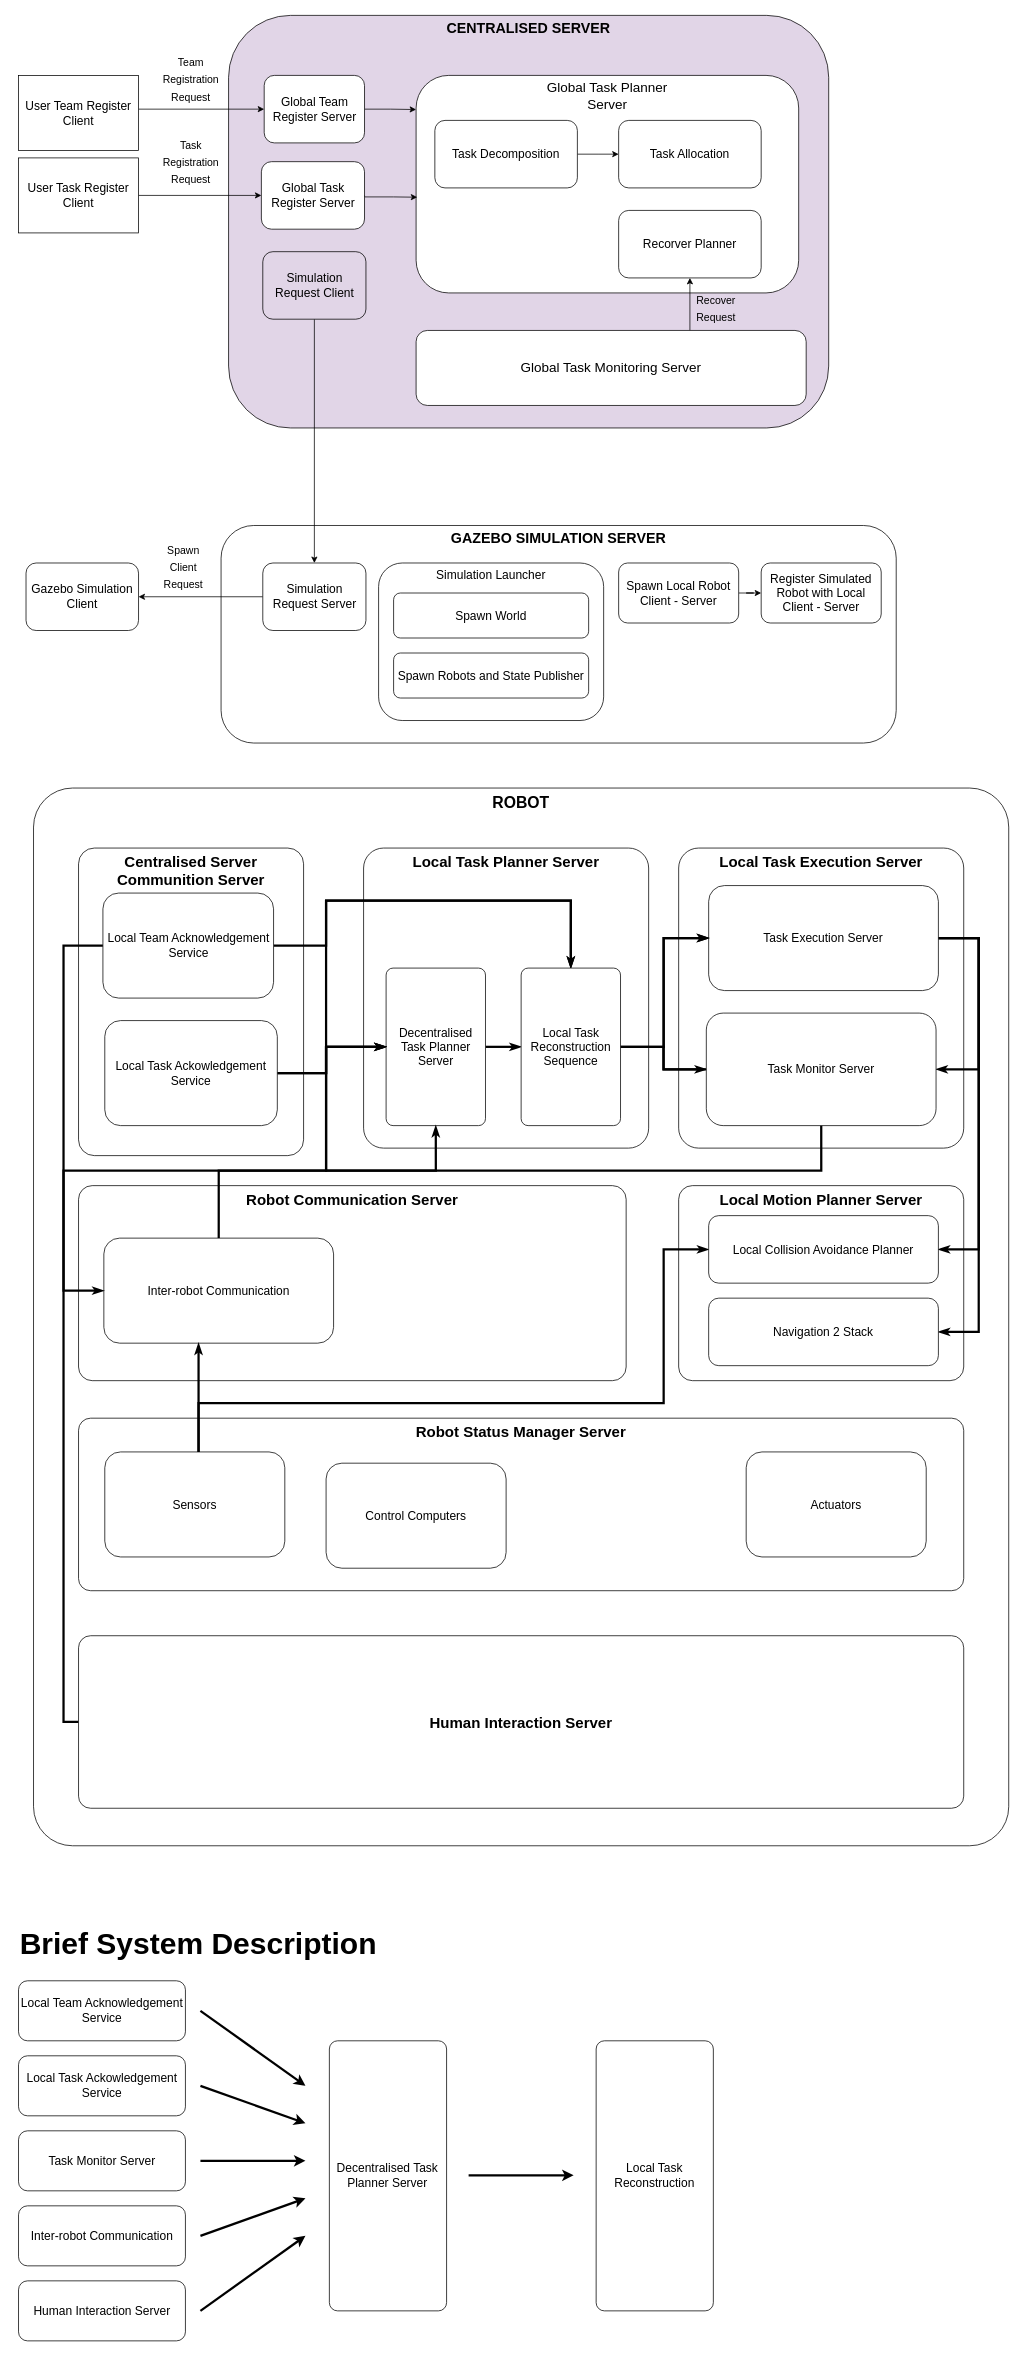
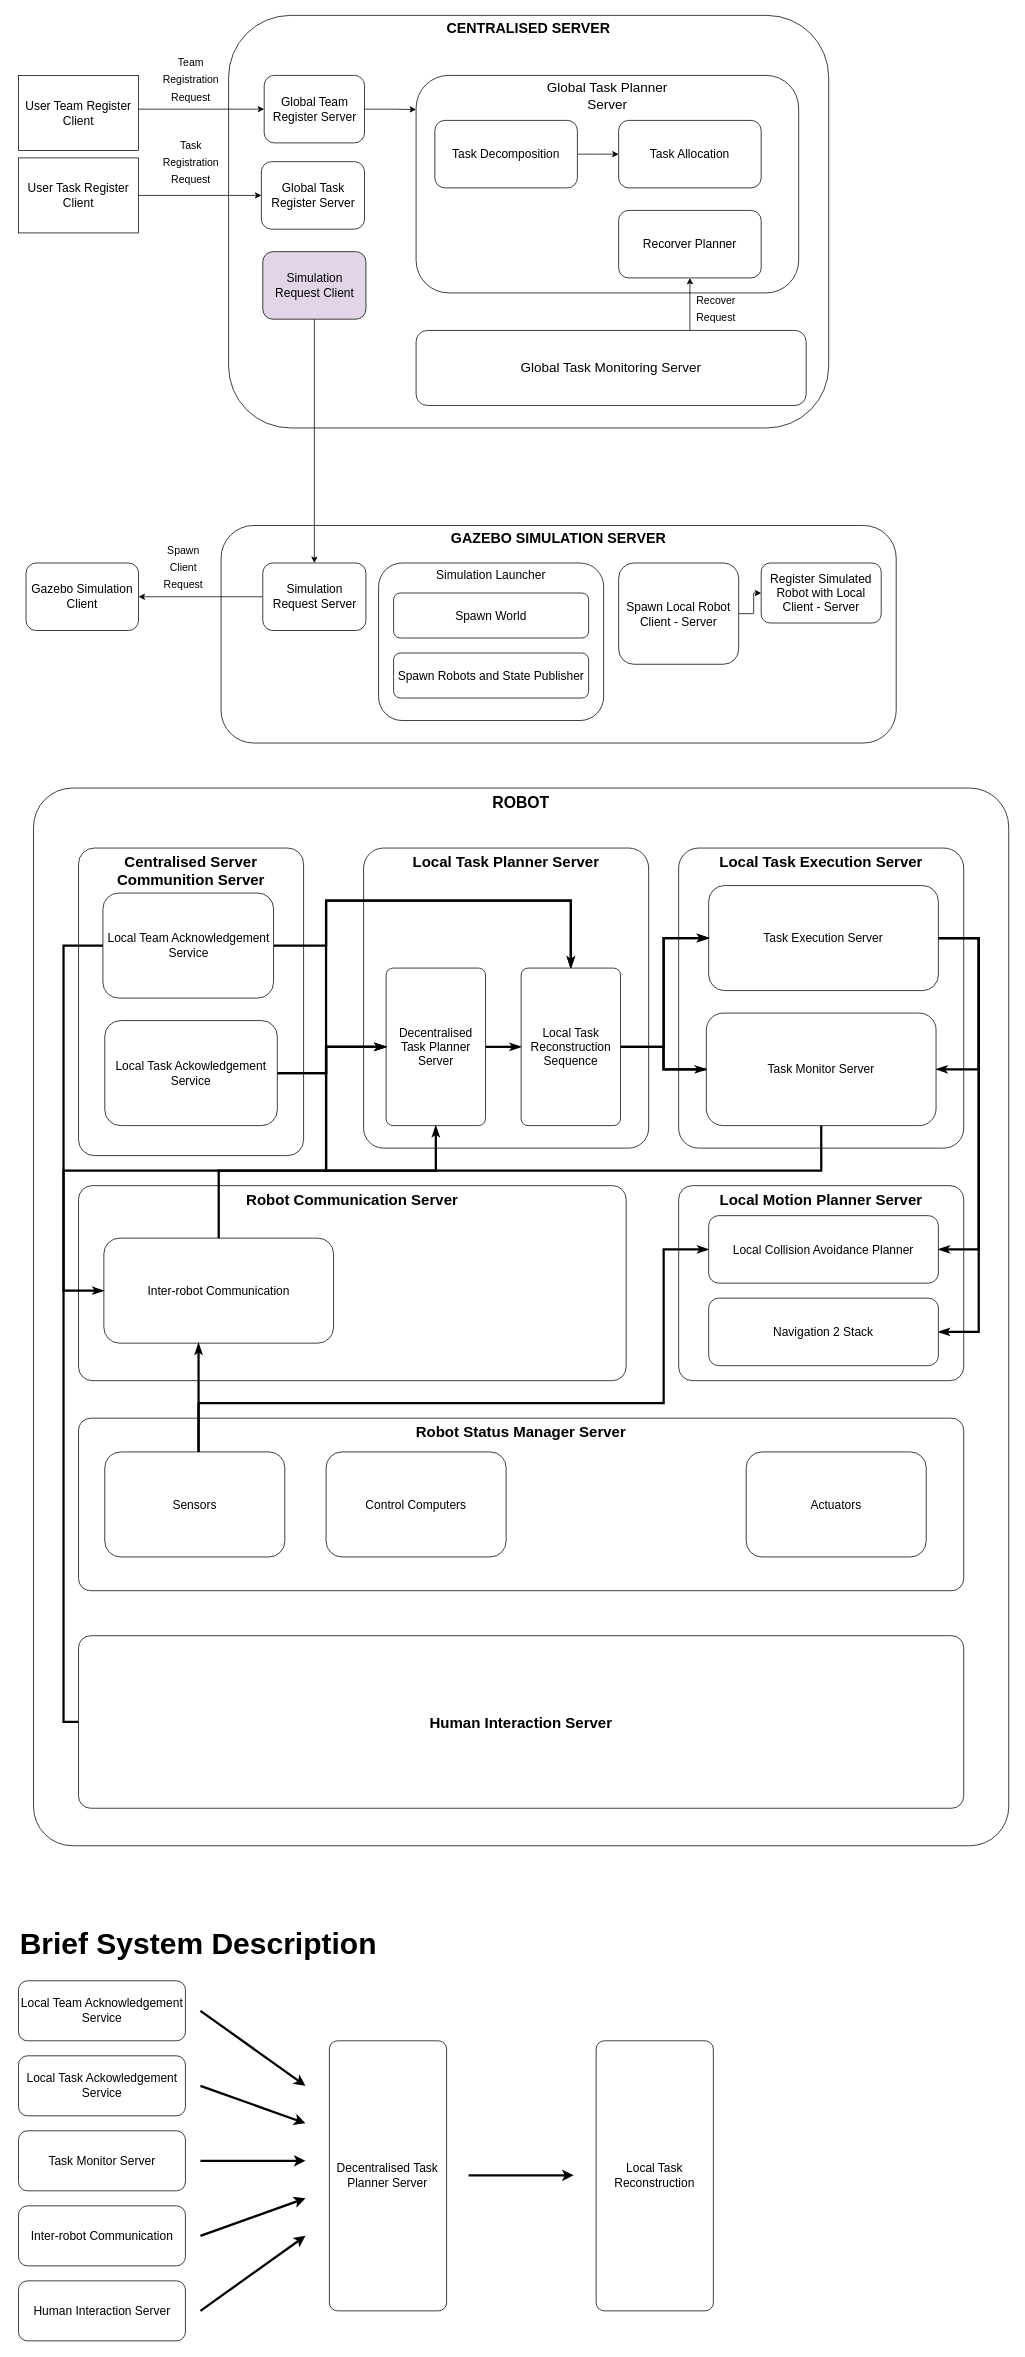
- <mxCell id="2" value="&lt;font style=&quot;font-size: 19px;&quot;&gt;&lt;b&gt;CENTRALISED SERVER&lt;/b&gt;&lt;/font&gt;" style="rounded=1;whiteSpace=wrap;html=1;verticalAlign=top;fillColor=#e1d5e7;" parent="1" vertex="1"><mxGeometry x="304" y="20" width="800" height="550" as="geometry" /></mxCell>
+ <mxCell id="2" value="&lt;font style=&quot;font-size: 19px;&quot;&gt;&lt;b&gt;CENTRALISED SERVER&lt;/b&gt;&lt;/font&gt;" style="rounded=1;whiteSpace=wrap;html=1;verticalAlign=top;" parent="1" vertex="1"><mxGeometry x="304" y="20" width="800" height="550" as="geometry" /></mxCell>
- <mxCell id="4" style="edgeStyle=orthogonalEdgeStyle;rounded=0;orthogonalLoop=1;jettySize=auto;html=1;exitX=1;exitY=0.5;exitDx=0;exitDy=0;entryX=0.003;entryY=0.56;entryDx=0;entryDy=0;entryPerimeter=0;fontSize=16;" parent="1" source="5" target="3" edge="1"><mxGeometry relative="1" as="geometry"><Array as="points"><mxPoint x="485" y="262" /><mxPoint x="524" y="262" /></Array></mxGeometry></mxCell>
- <mxCell id="32" value="&lt;span style=&quot;font-size: 16px;&quot;&gt;Spawn Local Robot Client - Server&lt;/span&gt;" style="rounded=1;whiteSpace=wrap;html=1;verticalAlign=middle;" parent="1" vertex="1"><mxGeometry x="824" y="750" width="160" height="80" as="geometry" /></mxCell>
+ <mxCell id="32" value="&lt;span style=&quot;font-size: 16px;&quot;&gt;Spawn Local Robot Client - Server&lt;/span&gt;" style="rounded=1;whiteSpace=wrap;html=1;verticalAlign=middle;" parent="1" vertex="1"><mxGeometry x="824" y="750" width="160" height="135" as="geometry" /></mxCell>
- <mxCell id="64" value="Control Computers" style="rounded=1;whiteSpace=wrap;html=1;fontSize=16;" parent="1" vertex="1"><mxGeometry x="434" y="1950" width="240" height="140" as="geometry" /></mxCell>
+ <mxCell id="64" value="Control Computers" style="rounded=1;whiteSpace=wrap;html=1;fontSize=16;" parent="1" vertex="1"><mxGeometry x="434" y="1935" width="240" height="140" as="geometry" /></mxCell>
